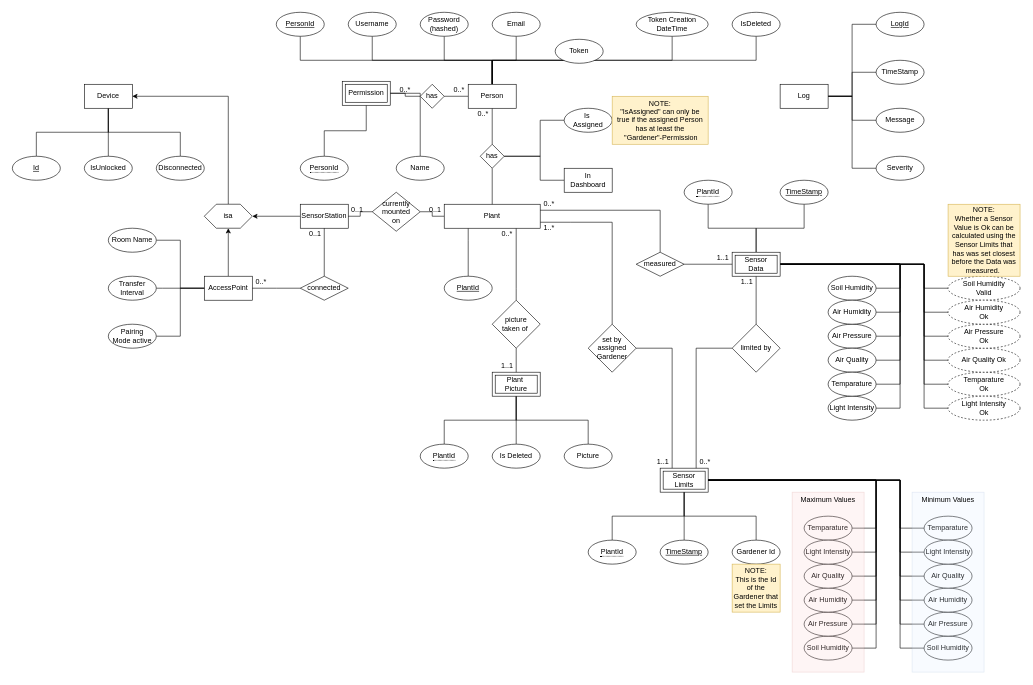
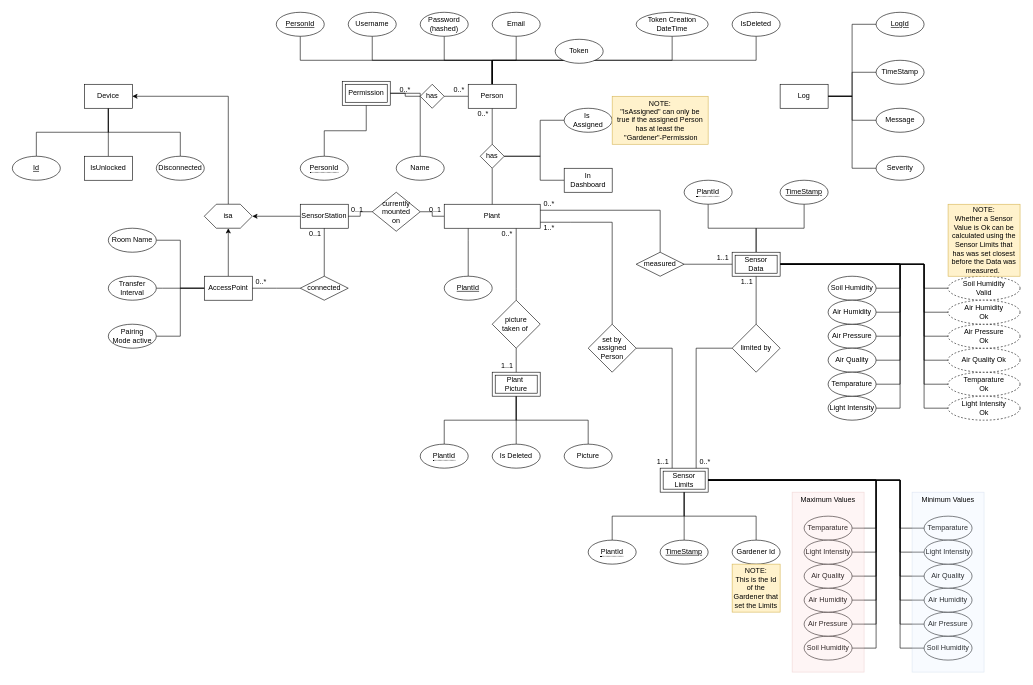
- <mxCell id="99" value="IsUnlocked" style="ellipse;whiteSpace=wrap;html=1;align=center;" parent="1" vertex="1"><mxGeometry x="140" y="260" width="80" height="40" as="geometry" /></mxCell>
+ <mxCell id="99" value="IsUnlocked" style="whiteSpace=wrap;html=1;align=center;rounded=0;" parent="1" vertex="1"><mxGeometry x="140" y="260" width="80" height="40" as="geometry" /></mxCell>
- <mxCell id="121" value="set by&lt;br&gt;assigned&lt;br&gt;Gardener" style="shape=rhombus;perimeter=rhombusPerimeter;whiteSpace=wrap;html=1;align=center;" parent="1" vertex="1"><mxGeometry x="980" y="540" width="80" height="80" as="geometry" /></mxCell>
+ <mxCell id="121" value="set by&lt;br&gt;assigned&lt;br&gt;Person" style="shape=rhombus;perimeter=rhombusPerimeter;whiteSpace=wrap;html=1;align=center;" parent="1" vertex="1"><mxGeometry x="980" y="540" width="80" height="80" as="geometry" /></mxCell>
